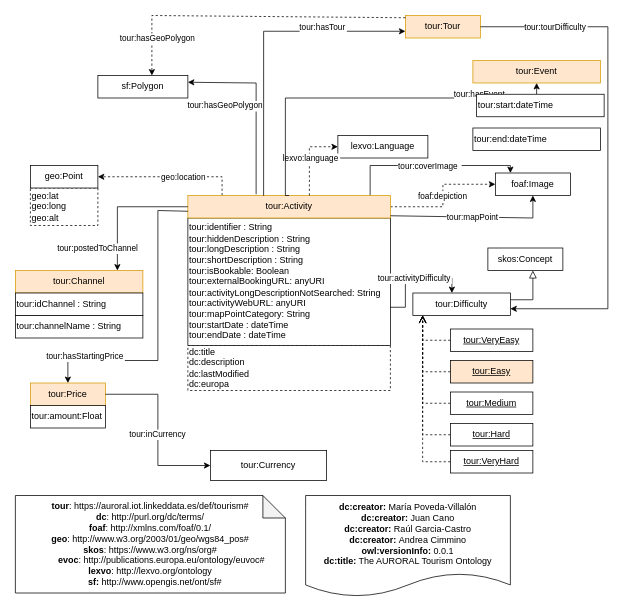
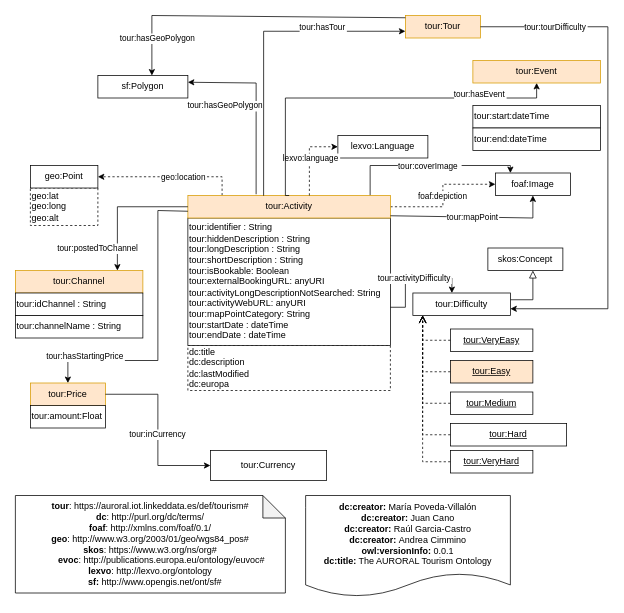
- <mxCell id="48" value="tour:hasGeoPolygon" style="edgeStyle=orthogonalEdgeStyle;rounded=0;orthogonalLoop=1;jettySize=auto;endArrow=classic;endFill=1;entryX=0.6;entryY=0;entryDx=0;entryDy=0;dashed=1;" edge="1" parent="1" source="42" target="39"><mxGeometry x="0.579" y="30" relative="1" as="geometry"><mxPoint x="200" y="-49.32" as="targetPoint" /><mxPoint x="290.99" y="100" as="sourcePoint" /><mxPoint as="offset" /><Array as="points"><mxPoint x="202" y="20" /></Array></mxGeometry></mxCell>
+ <mxCell id="48" value="tour:hasGeoPolygon" style="edgeStyle=orthogonalEdgeStyle;rounded=0;orthogonalLoop=1;jettySize=auto;endArrow=classic;endFill=1;entryX=0.6;entryY=0;entryDx=0;entryDy=0;" edge="1" parent="1" source="42" target="39"><mxGeometry x="0.579" y="30" relative="1" as="geometry"><mxPoint x="200" y="-49.32" as="targetPoint" /><mxPoint x="290.99" y="100" as="sourcePoint" /><mxPoint as="offset" /><Array as="points"><mxPoint x="202" y="20" /></Array></mxGeometry></mxCell>
- <mxCell id="45" value="tour:start:dateTime" style="rounded=0;whiteSpace=wrap;html=1;snapToPoint=1;points=[[0.1,0],[0.2,0],[0.3,0],[0.4,0],[0.5,0],[0.6,0],[0.7,0],[0.8,0],[0.9,0],[0,0.1],[0,0.3],[0,0.5],[0,0.7],[0,0.9],[0.1,1],[0.2,1],[0.3,1],[0.4,1],[0.5,1],[0.6,1],[0.7,1],[0.8,1],[0.9,1],[1,0.1],[1,0.3],[1,0.5],[1,0.7],[1,0.9]];align=left;" vertex="1" parent="1"><mxGeometry x="635" y="125" width="170" height="30" as="geometry" /></mxCell>
+ <mxCell id="45" value="tour:start:dateTime" style="rounded=0;whiteSpace=wrap;html=1;snapToPoint=1;points=[[0.1,0],[0.2,0],[0.3,0],[0.4,0],[0.5,0],[0.6,0],[0.7,0],[0.8,0],[0.9,0],[0,0.1],[0,0.3],[0,0.5],[0,0.7],[0,0.9],[0.1,1],[0.2,1],[0.3,1],[0.4,1],[0.5,1],[0.6,1],[0.7,1],[0.8,1],[0.9,1],[1,0.1],[1,0.3],[1,0.5],[1,0.7],[1,0.9]];align=left;" vertex="1" parent="1"><mxGeometry x="630" y="140" width="170" height="30" as="geometry" /></mxCell>
- <mxCell id="31" value="&lt;u&gt;tour:Hard&lt;/u&gt;" style="rounded=0;whiteSpace=wrap;html=1;snapToPoint=1;points=[[0.1,0],[0.2,0],[0.3,0],[0.4,0],[0.5,0],[0.6,0],[0.7,0],[0.8,0],[0.9,0],[0,0.1],[0,0.3],[0,0.5],[0,0.7],[0,0.9],[0.1,1],[0.2,1],[0.3,1],[0.4,1],[0.5,1],[0.6,1],[0.7,1],[0.8,1],[0.9,1],[1,0.1],[1,0.3],[1,0.5],[1,0.7],[1,0.9]];" parent="1" vertex="1"><mxGeometry x="600" y="564" width="110" height="30" as="geometry" /></mxCell>
+ <mxCell id="31" value="&lt;u&gt;tour:Hard&lt;/u&gt;" style="rounded=0;whiteSpace=wrap;html=1;snapToPoint=1;points=[[0.1,0],[0.2,0],[0.3,0],[0.4,0],[0.5,0],[0.6,0],[0.7,0],[0.8,0],[0.9,0],[0,0.1],[0,0.3],[0,0.5],[0,0.7],[0,0.9],[0.1,1],[0.2,1],[0.3,1],[0.4,1],[0.5,1],[0.6,1],[0.7,1],[0.8,1],[0.9,1],[1,0.1],[1,0.3],[1,0.5],[1,0.7],[1,0.9]];" parent="1" vertex="1"><mxGeometry x="600" y="564" width="155" height="30" as="geometry" /></mxCell>
